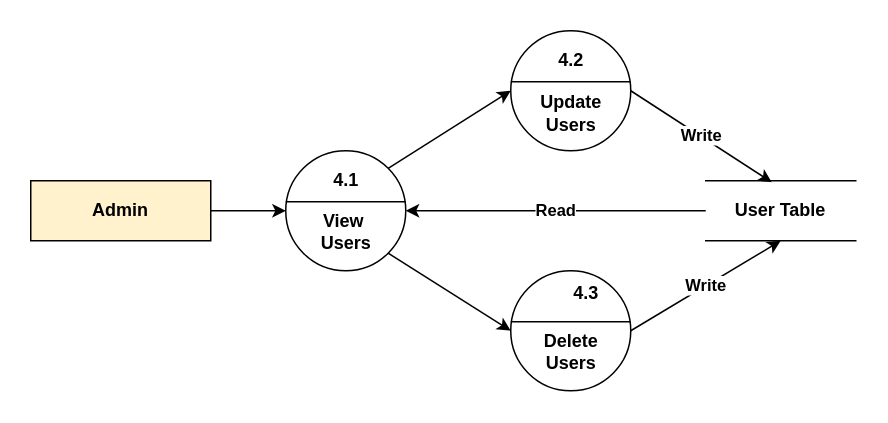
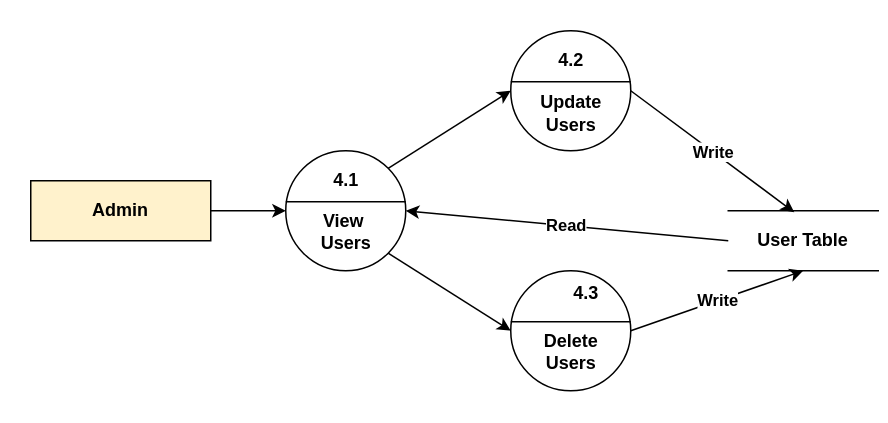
- <mxCell id="10" value="&lt;b&gt;User Table&lt;/b&gt;" style="shape=partialRectangle;whiteSpace=wrap;html=1;left=0;right=0;fillColor=none;" parent="1" vertex="1"><mxGeometry x="470" y="120" width="100" height="40" as="geometry" /></mxCell>
+ <mxCell id="10" value="&lt;b&gt;User Table&lt;/b&gt;" style="shape=partialRectangle;whiteSpace=wrap;html=1;left=0;right=0;fillColor=none;" parent="1" vertex="1"><mxGeometry x="485" y="140" width="100" height="40" as="geometry" /></mxCell>
